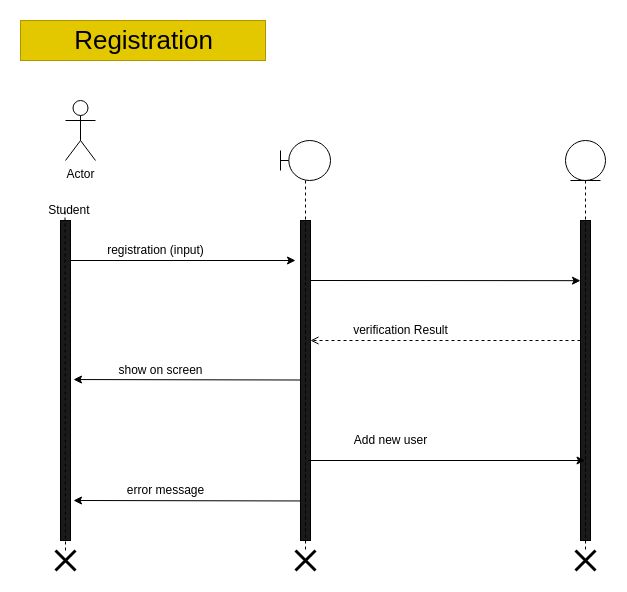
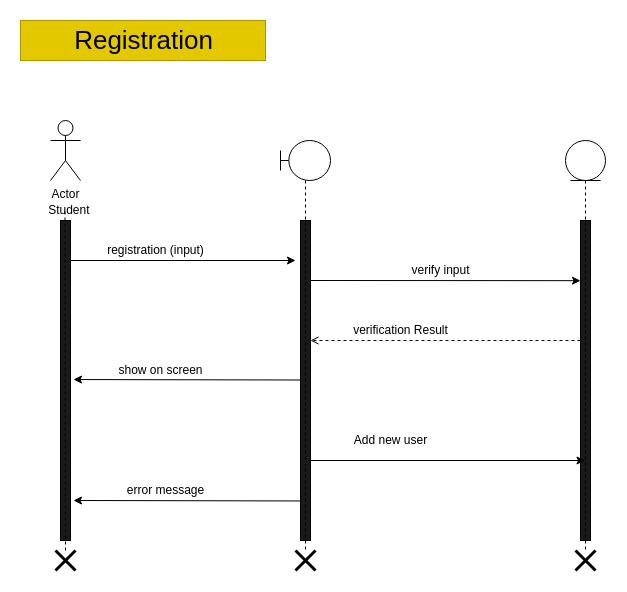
- <mxCell id="5" value="Actor" style="shape=umlActor;verticalLabelPosition=bottom;verticalAlign=top;html=1;outlineConnect=0;" vertex="1" parent="1"><mxGeometry x="65" y="100" width="30" height="60" as="geometry" /></mxCell>
+ <mxCell id="5" value="Actor" style="shape=umlActor;verticalLabelPosition=bottom;verticalAlign=top;html=1;outlineConnect=0;" vertex="1" parent="1"><mxGeometry x="50" y="120" width="30" height="60" as="geometry" /></mxCell>
+ <mxCell id="13" value="verify input" style="text;html=1;align=center;verticalAlign=middle;resizable=0;points=[];autosize=1;strokeColor=none;fillColor=none;" vertex="1" parent="1"><mxGeometry x="405" y="260" width="70" height="20" as="geometry" /></mxCell>
